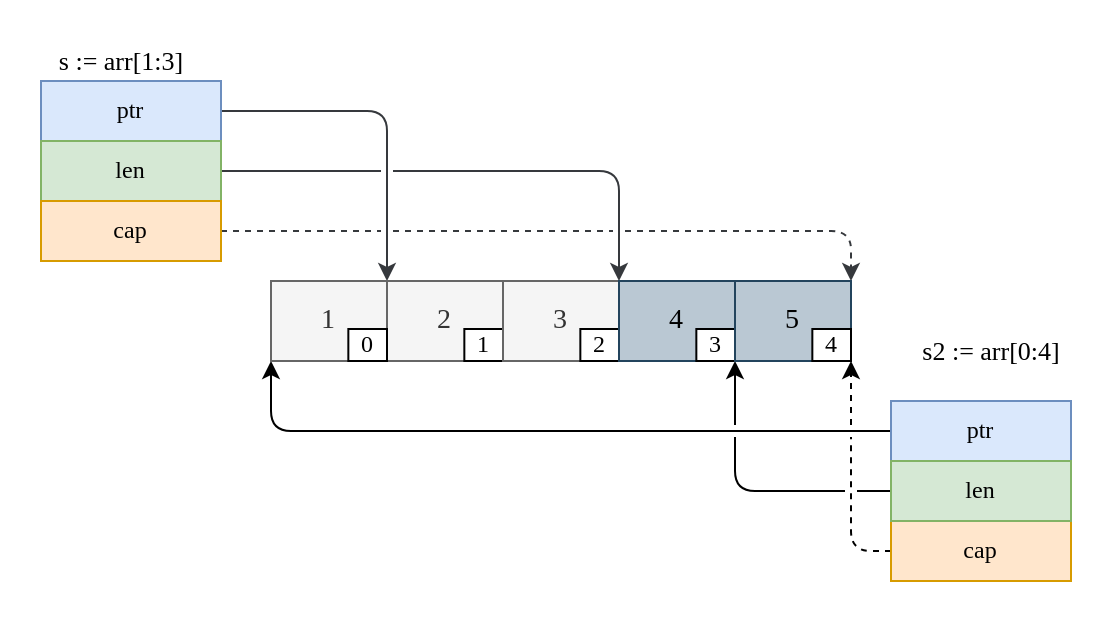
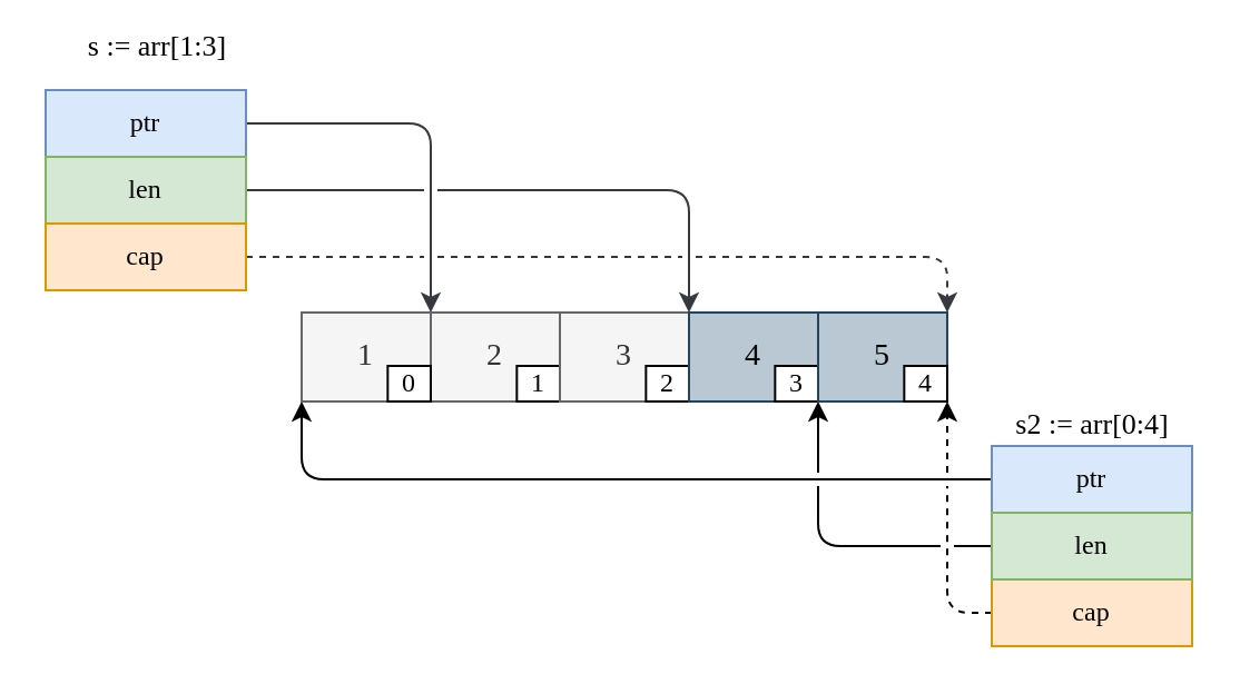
- <mxCell id="10" value="&lt;font style=&quot;font-size: 13px&quot;&gt;s := arr[1:3]&lt;/font&gt;" style="text;html=1;align=center;verticalAlign=middle;resizable=0;points=[];autosize=1;fontFamily=Lucida Console;" vertex="1" parent="1"><mxGeometry x="20" y="20" width="80" height="20" as="geometry" /></mxCell>
+ <mxCell id="10" value="&lt;font style=&quot;font-size: 13px&quot;&gt;s := arr[1:3]&lt;/font&gt;" style="text;html=1;align=center;verticalAlign=middle;resizable=0;points=[];autosize=1;fontFamily=Lucida Console;" vertex="1" parent="1"><mxGeometry x="30" y="10" width="80" height="20" as="geometry" /></mxCell>
- <mxCell id="11" value="&lt;font style=&quot;font-size: 13px&quot;&gt;s2 := arr[0:4]&lt;/font&gt;" style="text;html=1;align=center;verticalAlign=middle;resizable=0;points=[];autosize=1;fontFamily=Lucida Console;labelBorderColor=none;labelBackgroundColor=#ffffff;" vertex="1" parent="1"><mxGeometry x="450" y="165" width="90" height="20" as="geometry" /></mxCell>
+ <mxCell id="11" value="&lt;font style=&quot;font-size: 13px&quot;&gt;s2 := arr[0:4]&lt;/font&gt;" style="text;html=1;align=center;verticalAlign=middle;resizable=0;points=[];autosize=1;fontFamily=Lucida Console;labelBorderColor=none;labelBackgroundColor=#ffffff;" vertex="1" parent="1"><mxGeometry x="445" y="180" width="90" height="20" as="geometry" /></mxCell>
